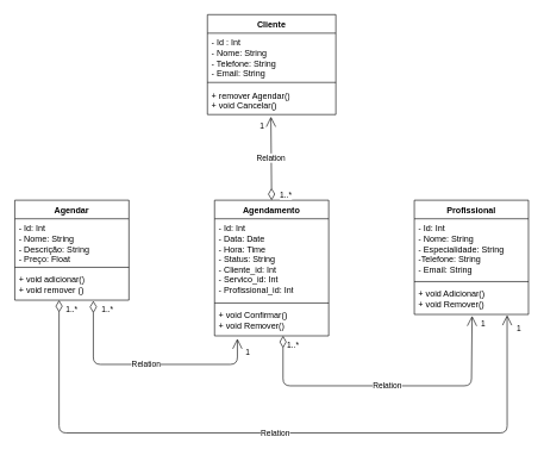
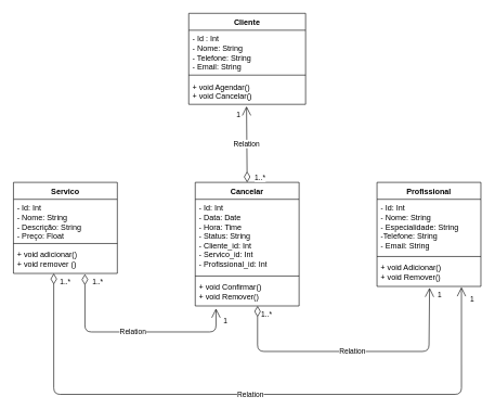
- <mxCell id="5" value="+ remover Agendar()&lt;div&gt;+ void Cancelar()&lt;/div&gt;" style="text;strokeColor=none;fillColor=none;align=left;verticalAlign=top;spacingLeft=4;spacingRight=4;overflow=hidden;rotatable=0;points=[[0,0.5],[1,0.5]];portConstraint=eastwest;whiteSpace=wrap;html=1;" parent="2" vertex="1"><mxGeometry y="100" width="180" height="40" as="geometry" /></mxCell>
+ <mxCell id="5" value="+ void Agendar()&lt;div&gt;+ void Cancelar()&lt;/div&gt;" style="text;strokeColor=none;fillColor=none;align=left;verticalAlign=top;spacingLeft=4;spacingRight=4;overflow=hidden;rotatable=0;points=[[0,0.5],[1,0.5]];portConstraint=eastwest;whiteSpace=wrap;html=1;" parent="2" vertex="1"><mxGeometry y="100" width="180" height="40" as="geometry" /></mxCell>
- <mxCell id="10" value="Agendar" style="swimlane;fontStyle=1;align=center;verticalAlign=top;childLayout=stackLayout;horizontal=1;startSize=26;horizontalStack=0;resizeParent=1;resizeParentMax=0;resizeLast=0;collapsible=1;marginBottom=0;whiteSpace=wrap;html=1;" parent="1" vertex="1"><mxGeometry x="20" y="280" width="160" height="140" as="geometry" /></mxCell>
+ <mxCell id="10" value="Servico" style="swimlane;fontStyle=1;align=center;verticalAlign=top;childLayout=stackLayout;horizontal=1;startSize=26;horizontalStack=0;resizeParent=1;resizeParentMax=0;resizeLast=0;collapsible=1;marginBottom=0;whiteSpace=wrap;html=1;" parent="1" vertex="1"><mxGeometry x="20" y="280" width="160" height="140" as="geometry" /></mxCell>
- <mxCell id="6" value="Agendamento" style="swimlane;fontStyle=1;align=center;verticalAlign=top;childLayout=stackLayout;horizontal=1;startSize=26;horizontalStack=0;resizeParent=1;resizeParentMax=0;resizeLast=0;collapsible=1;marginBottom=0;whiteSpace=wrap;html=1;" parent="1" vertex="1"><mxGeometry x="300" y="280" width="160" height="190" as="geometry" /></mxCell>
+ <mxCell id="6" value="Cancelar" style="swimlane;fontStyle=1;align=center;verticalAlign=top;childLayout=stackLayout;horizontal=1;startSize=26;horizontalStack=0;resizeParent=1;resizeParentMax=0;resizeLast=0;collapsible=1;marginBottom=0;whiteSpace=wrap;html=1;" parent="1" vertex="1"><mxGeometry x="300" y="280" width="160" height="190" as="geometry" /></mxCell>
